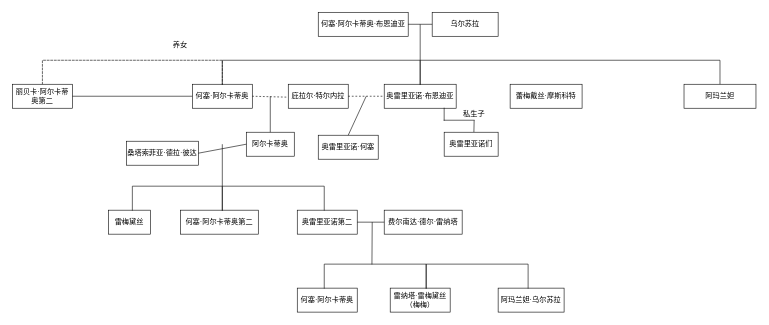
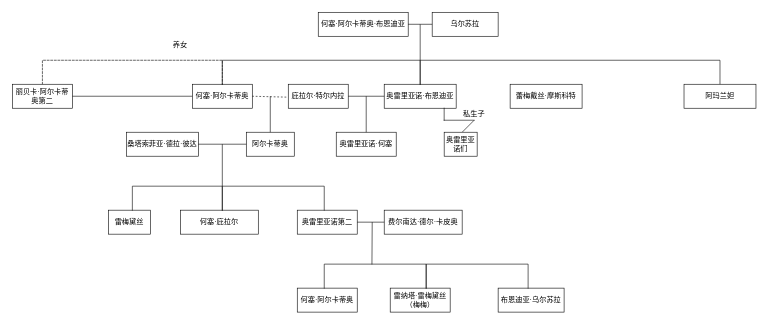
- <mxCell id="13" value="" style="endArrow=none;dashed=1;html=1;rounded=0;exitX=1;exitY=0.5;exitDx=0;exitDy=0;entryX=0;entryY=0.5;entryDx=0;entryDy=0;" parent="1" source="11" target="7" edge="1"><mxGeometry width="50" height="50" relative="1" as="geometry"><mxPoint x="550" y="160" as="sourcePoint" /><mxPoint x="600" y="110" as="targetPoint" /></mxGeometry></mxCell>
+ <mxCell id="13" value="" style="endArrow=none;dashed=0;html=1;rounded=0;exitX=1;exitY=0.5;exitDx=0;exitDy=0;entryX=0;entryY=0.5;entryDx=0;entryDy=0;" parent="1" source="11" target="7" edge="1"><mxGeometry width="50" height="50" relative="1" as="geometry"><mxPoint x="550" y="160" as="sourcePoint" /><mxPoint x="600" y="110" as="targetPoint" /></mxGeometry></mxCell>
- <mxCell id="30" value="&lt;span&gt;奥雷里亚诺们&lt;/span&gt;" style="html=1;whiteSpace=wrap;" parent="1" vertex="1"><mxGeometry x="740" y="220" width="90" height="40" as="geometry" /></mxCell>
+ <mxCell id="30" value="&lt;span&gt;奥雷里亚诺们&lt;/span&gt;" style="html=1;whiteSpace=wrap;" parent="1" vertex="1"><mxGeometry x="740" y="220" width="55" height="40" as="geometry" /></mxCell>
- <mxCell id="20" value="&lt;span&gt;奥雷里亚诺·何塞&lt;/span&gt;" style="html=1;whiteSpace=wrap;" parent="1" vertex="1"><mxGeometry x="530" y="225" width="100" height="40" as="geometry" /></mxCell>
+ <mxCell id="20" value="&lt;span&gt;奥雷里亚诺·何塞&lt;/span&gt;" style="html=1;whiteSpace=wrap;" parent="1" vertex="1"><mxGeometry x="560" y="220" width="100" height="40" as="geometry" /></mxCell>
- <mxCell id="22" value="&lt;span&gt;桑塔索菲亚·德拉·彼达&lt;/span&gt;" style="html=1;whiteSpace=wrap;" parent="1" vertex="1"><mxGeometry x="210" y="235" width="120" height="40" as="geometry" /></mxCell>
+ <mxCell id="22" value="&lt;span&gt;桑塔索菲亚·德拉·彼达&lt;/span&gt;" style="html=1;whiteSpace=wrap;" parent="1" vertex="1"><mxGeometry x="210" y="220" width="120" height="40" as="geometry" /></mxCell>
- <mxCell id="25" value="&lt;span&gt;何塞·阿尔卡蒂奥第二&lt;/span&gt;" style="html=1;whiteSpace=wrap;" parent="1" vertex="1"><mxGeometry x="300" y="350" width="130" height="40" as="geometry" /></mxCell>
+ <mxCell id="25" value="&lt;span&gt;何塞·庇拉尔&lt;/span&gt;" style="html=1;whiteSpace=wrap;" parent="1" vertex="1"><mxGeometry x="300" y="350" width="130" height="40" as="geometry" /></mxCell>
- <mxCell id="35" value="费尔南达·德尔·雷纳塔" style="html=1;whiteSpace=wrap;" vertex="1" parent="1"><mxGeometry x="640" y="350" width="130" height="40" as="geometry" /></mxCell>
+ <mxCell id="35" value="费尔南达·德尔·卡皮奥" style="html=1;whiteSpace=wrap;" vertex="1" parent="1"><mxGeometry x="640" y="350" width="130" height="40" as="geometry" /></mxCell>
- <mxCell id="41" value="阿玛兰妲·乌尔苏拉" style="html=1;whiteSpace=wrap;" vertex="1" parent="1"><mxGeometry x="830" y="480" width="110" height="40" as="geometry" /></mxCell>
+ <mxCell id="41" value="布恩迪亚·乌尔苏拉" style="html=1;whiteSpace=wrap;" vertex="1" parent="1"><mxGeometry x="830" y="480" width="110" height="40" as="geometry" /></mxCell>
